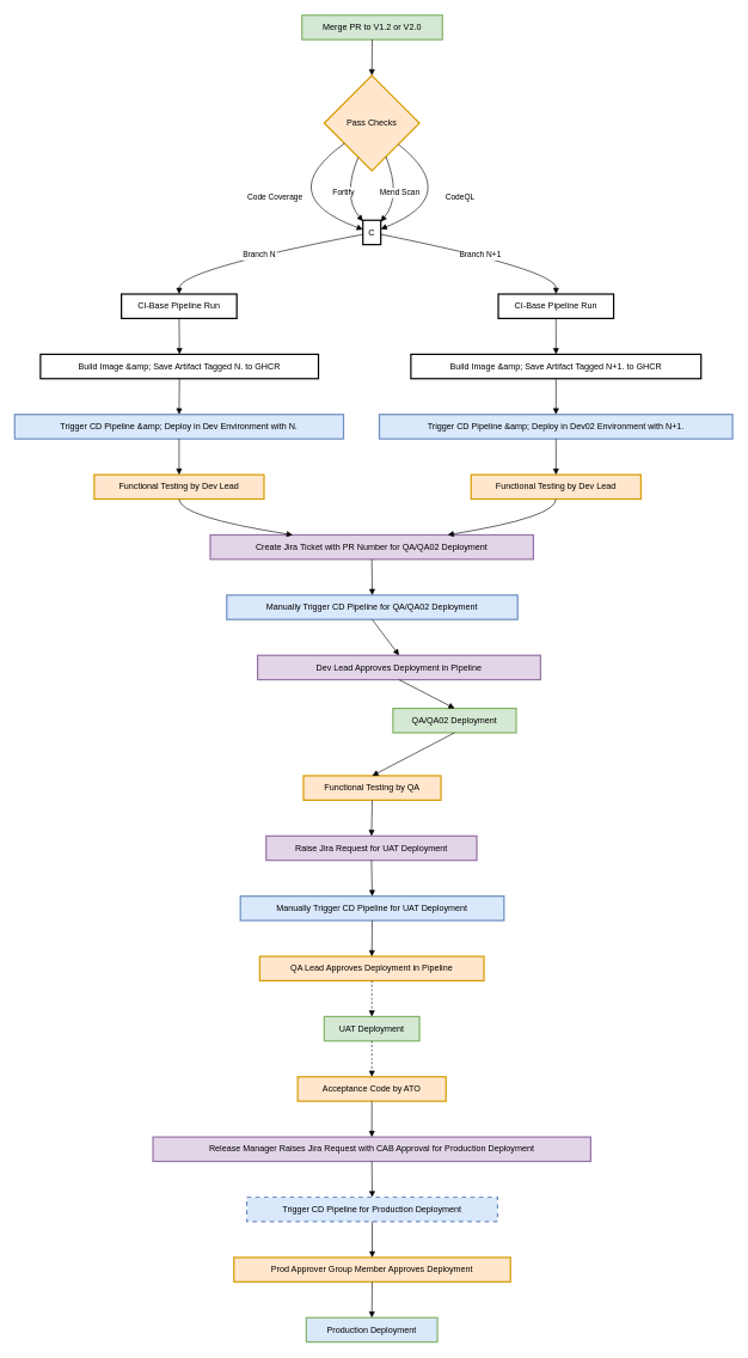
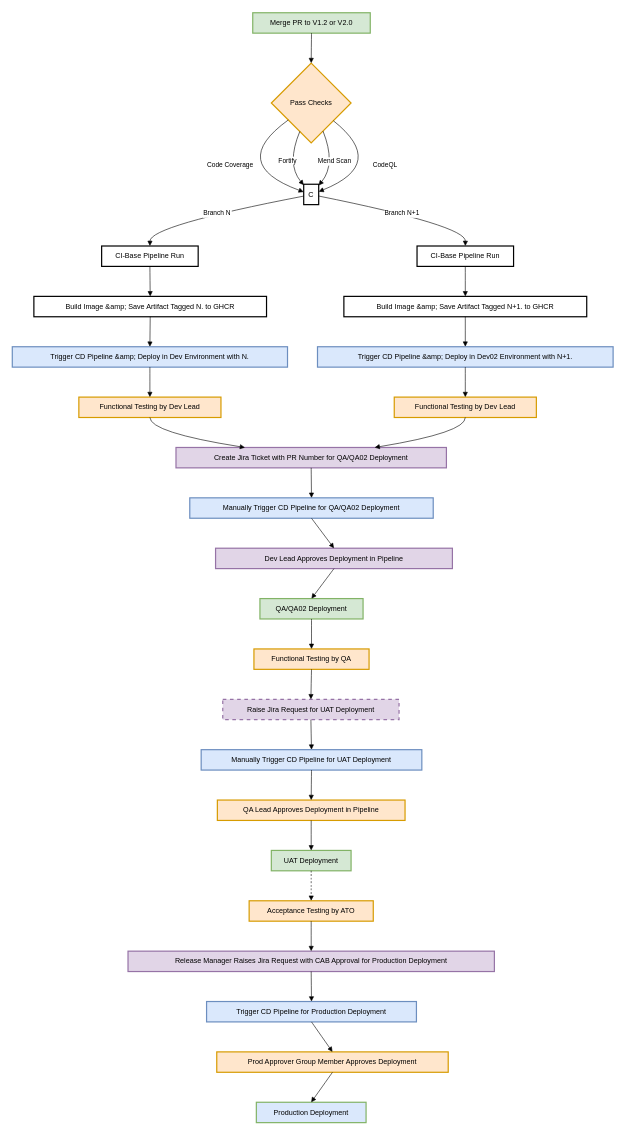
- <mxCell id="16" value="QA/QA02 Deployment" style="whiteSpace=wrap;strokeWidth=2;fillColor=#d5e8d4;strokeColor=#82b366;" vertex="1" parent="1"><mxGeometry x="548" y="987" width="172" height="34" as="geometry" /></mxCell>
+ <mxCell id="16" value="QA/QA02 Deployment" style="whiteSpace=wrap;strokeWidth=2;fillColor=#d5e8d4;strokeColor=#82b366;" vertex="1" parent="1"><mxGeometry x="433" y="997" width="172" height="34" as="geometry" /></mxCell>
- <mxCell id="18" value="Raise Jira Request for UAT Deployment" style="whiteSpace=wrap;strokeWidth=2;fillColor=#e1d5e7;strokeColor=#9673a6;" vertex="1" parent="1"><mxGeometry x="371" y="1165" width="294" height="34" as="geometry" /></mxCell>
+ <mxCell id="18" value="Raise Jira Request for UAT Deployment" style="whiteSpace=wrap;strokeWidth=2;fillColor=#e1d5e7;strokeColor=#9673a6;dashed=1;" vertex="1" parent="1"><mxGeometry x="371" y="1165" width="294" height="34" as="geometry" /></mxCell>
- <mxCell id="49" value="" style="curved=1;startArrow=none;endArrow=block;exitX=0.5;exitY=1.01;entryX=0.5;entryY=0.01;rounded=0;dashed=1;" edge="1" parent="1" source="20" target="21"><mxGeometry relative="1" as="geometry"><Array as="points" /></mxGeometry></mxCell>
+ <mxCell id="49" value="" style="curved=1;startArrow=none;endArrow=block;exitX=0.5;exitY=1.01;entryX=0.5;entryY=0.01;rounded=0;" edge="1" parent="1" source="20" target="21"><mxGeometry relative="1" as="geometry"><Array as="points" /></mxGeometry></mxCell>
- <mxCell id="22" value="Acceptance Code by ATO" style="whiteSpace=wrap;strokeWidth=2;fillColor=#ffe6cc;strokeColor=#d79b00;" vertex="1" parent="1"><mxGeometry x="415" y="1501" width="207" height="34" as="geometry" /></mxCell>
+ <mxCell id="22" value="Acceptance Testing by ATO" style="whiteSpace=wrap;strokeWidth=2;fillColor=#ffe6cc;strokeColor=#d79b00;" vertex="1" parent="1"><mxGeometry x="415" y="1501" width="207" height="34" as="geometry" /></mxCell>
- <mxCell id="24" value="Trigger CD Pipeline for Production Deployment" style="whiteSpace=wrap;strokeWidth=2;fillColor=#dae8fc;strokeColor=#6c8ebf;dashed=1;" vertex="1" parent="1"><mxGeometry x="344" y="1669" width="350" height="34" as="geometry" /></mxCell>
+ <mxCell id="24" value="Trigger CD Pipeline for Production Deployment" style="whiteSpace=wrap;strokeWidth=2;fillColor=#dae8fc;strokeColor=#6c8ebf;" vertex="1" parent="1"><mxGeometry x="344" y="1669" width="350" height="34" as="geometry" /></mxCell>
- <mxCell id="25" value="Prod Approver Group Member Approves Deployment" style="whiteSpace=wrap;strokeWidth=2;fillColor=#ffe6cc;strokeColor=#d79b00;" vertex="1" parent="1"><mxGeometry x="326" y="1753" width="386" height="34" as="geometry" /></mxCell>
+ <mxCell id="25" value="Prod Approver Group Member Approves Deployment" style="whiteSpace=wrap;strokeWidth=2;fillColor=#ffe6cc;strokeColor=#d79b00;" vertex="1" parent="1"><mxGeometry x="361" y="1753" width="386" height="34" as="geometry" /></mxCell>
